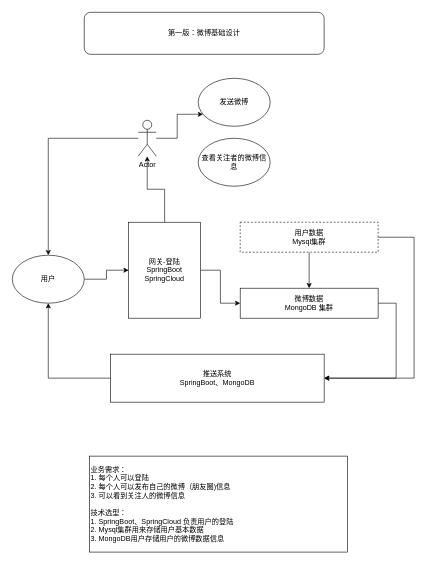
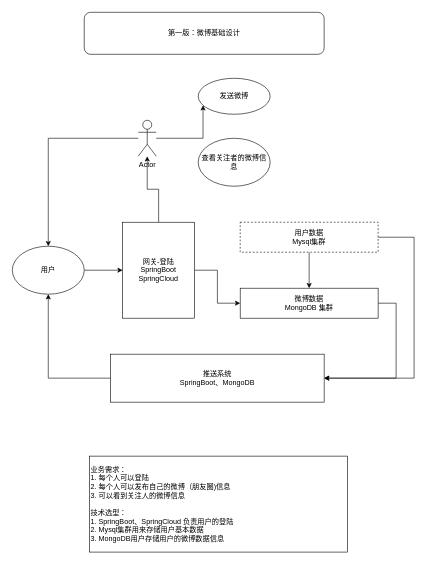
- <mxCell id="7" value="发送微博" style="ellipse;whiteSpace=wrap;html=1;" vertex="1" parent="1"><mxGeometry x="330" y="130" width="120" height="80" as="geometry" /></mxCell>
+ <mxCell id="7" value="发送微博" style="ellipse;whiteSpace=wrap;html=1;" vertex="1" parent="1"><mxGeometry x="330" y="130" width="120" height="60" as="geometry" /></mxCell>
- <mxCell id="13" value="网关-登陆&lt;br&gt;SpringBoot&lt;br&gt;SpringCloud" style="rounded=0;whiteSpace=wrap;html=1;" vertex="1" parent="1"><mxGeometry x="214" y="370" width="120" height="160" as="geometry" /></mxCell>
+ <mxCell id="13" value="网关-登陆&lt;br&gt;SpringBoot&lt;br&gt;SpringCloud" style="rounded=0;whiteSpace=wrap;html=1;" vertex="1" parent="1"><mxGeometry x="204" y="370" width="120" height="160" as="geometry" /></mxCell>
- <mxCell id="10" value="用户" style="ellipse;whiteSpace=wrap;html=1;" vertex="1" parent="1"><mxGeometry x="20" y="425" width="120" height="80" as="geometry" /></mxCell>
+ <mxCell id="10" value="用户" style="ellipse;whiteSpace=wrap;html=1;" vertex="1" parent="1"><mxGeometry x="20" y="410" width="120" height="80" as="geometry" /></mxCell>
